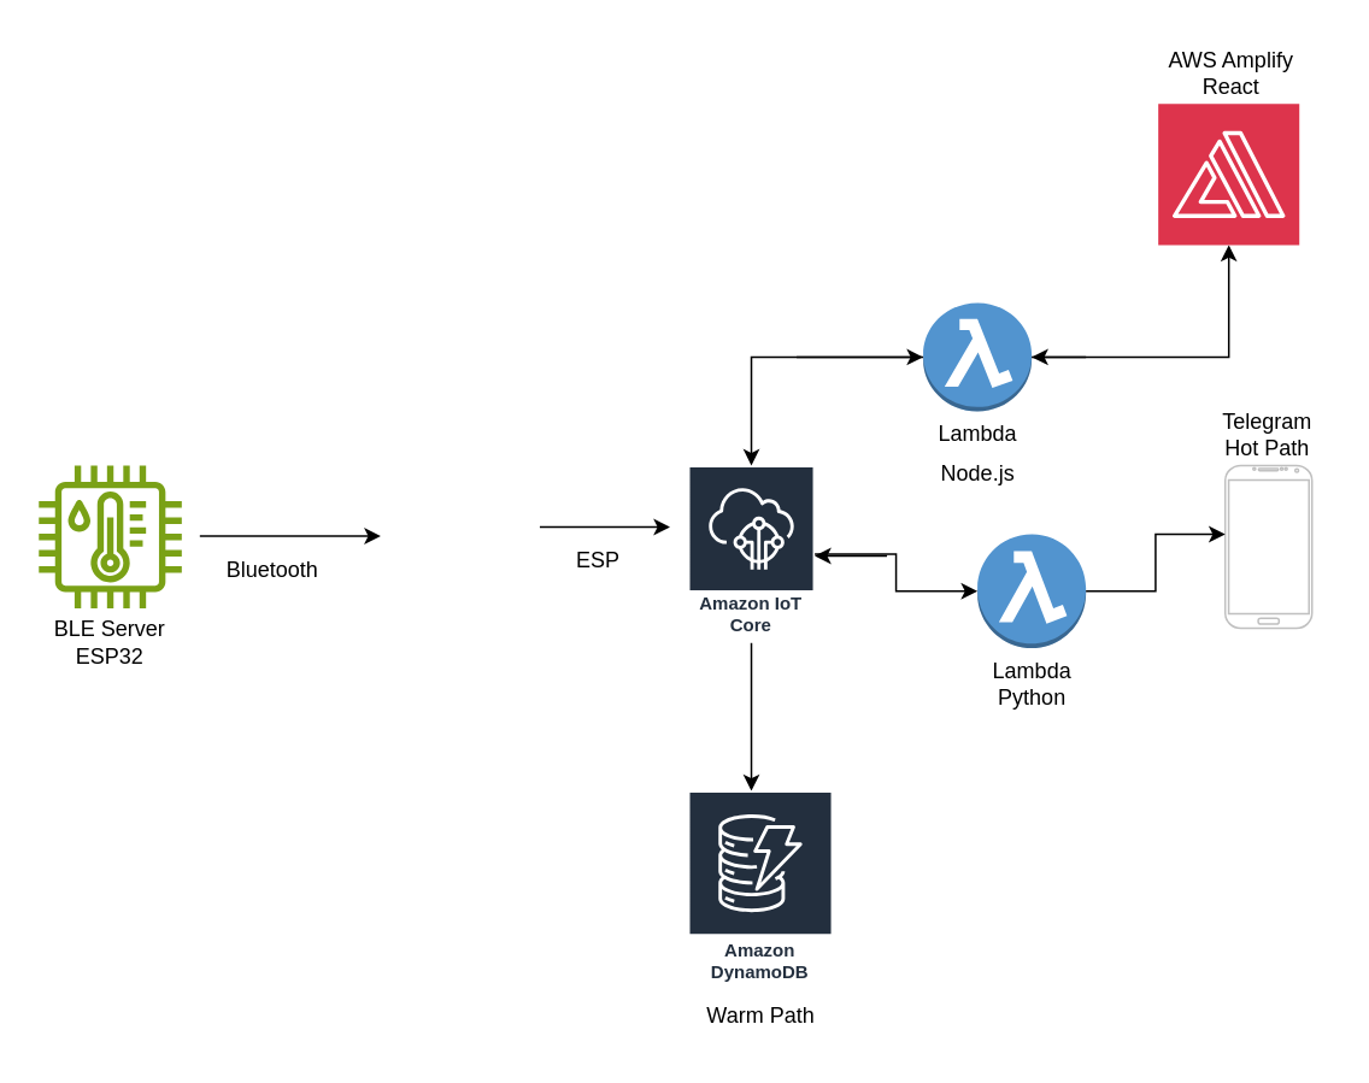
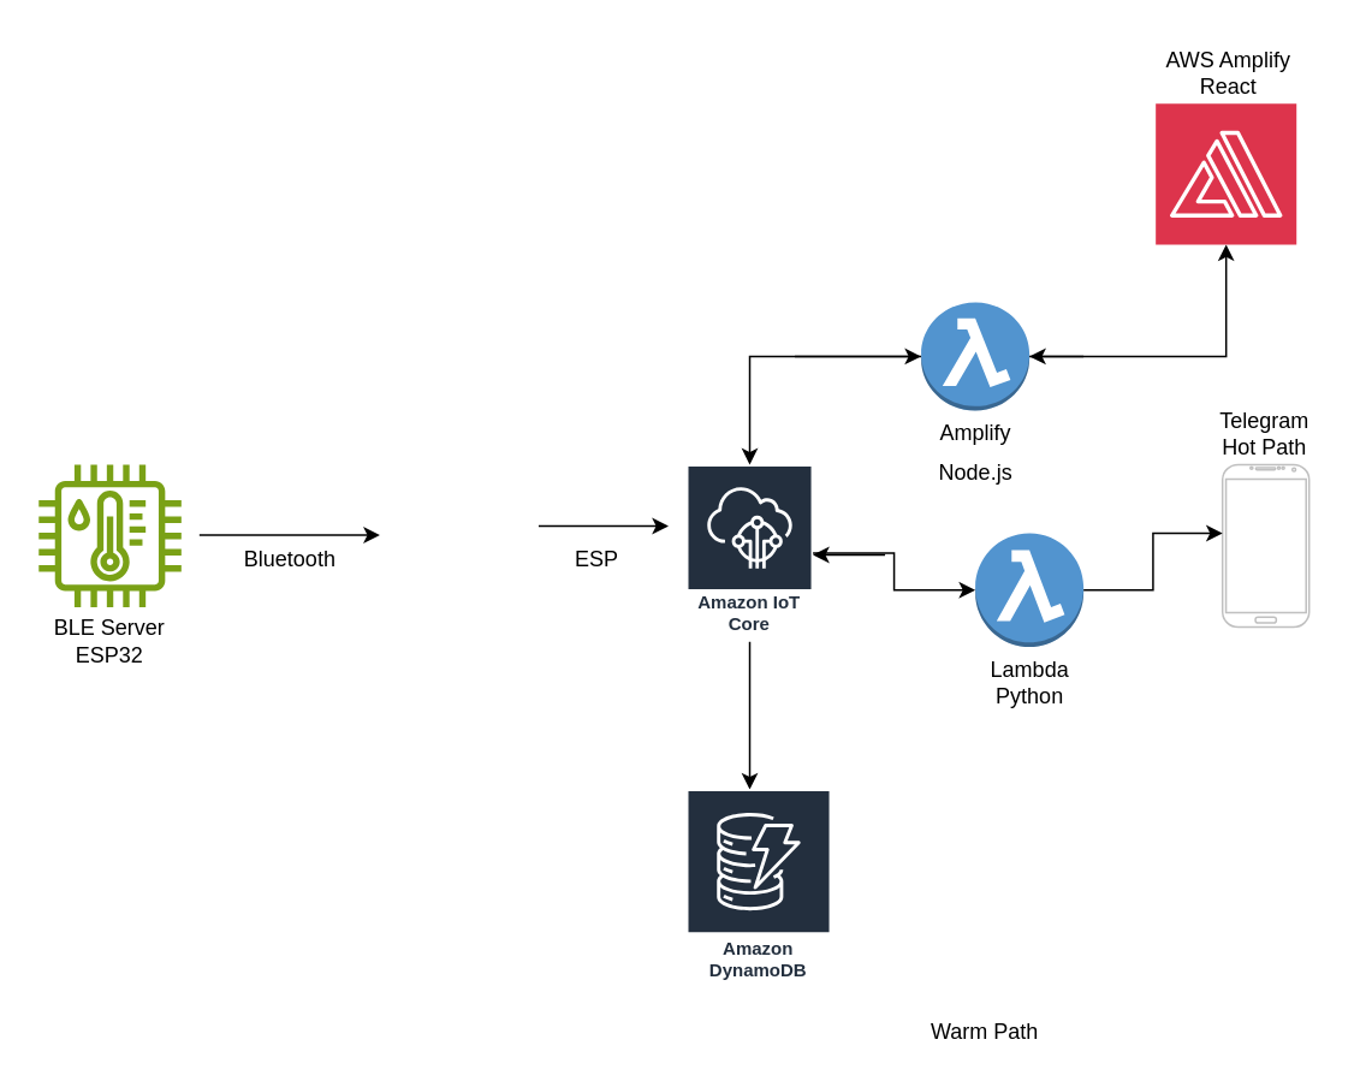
- <mxCell id="16" value="Lambda" style="text;html=1;align=center;verticalAlign=middle;resizable=0;points=[];autosize=1;strokeColor=none;fillColor=none;" parent="1" vertex="1"><mxGeometry x="505" y="225" width="70" height="30" as="geometry" /></mxCell>
+ <mxCell id="16" value="Amplify" style="text;html=1;align=center;verticalAlign=middle;resizable=0;points=[];autosize=1;strokeColor=none;fillColor=none;" parent="1" vertex="1"><mxGeometry x="505" y="225" width="70" height="30" as="geometry" /></mxCell>
- <mxCell id="6" value="Bluetooth" style="text;html=1;align=center;verticalAlign=middle;resizable=0;points=[];autosize=1;strokeColor=none;fillColor=none;" parent="1" vertex="1"><mxGeometry x="115" y="300" width="70" height="30" as="geometry" /></mxCell>
+ <mxCell id="6" value="Bluetooth" style="text;html=1;align=center;verticalAlign=middle;resizable=0;points=[];autosize=1;strokeColor=none;fillColor=none;" parent="1" vertex="1"><mxGeometry x="125" y="295" width="70" height="30" as="geometry" /></mxCell>
- <mxCell id="15" value="Warm Path" style="text;html=1;align=center;verticalAlign=middle;resizable=0;points=[];autosize=1;strokeColor=none;fillColor=none;" parent="1" vertex="1"><mxGeometry x="380" y="547" width="80" height="30" as="geometry" /></mxCell>
+ <mxCell id="15" value="Warm Path" style="text;html=1;align=center;verticalAlign=middle;resizable=0;points=[];autosize=1;strokeColor=none;fillColor=none;" parent="1" vertex="1"><mxGeometry x="505" y="557" width="80" height="30" as="geometry" /></mxCell>
